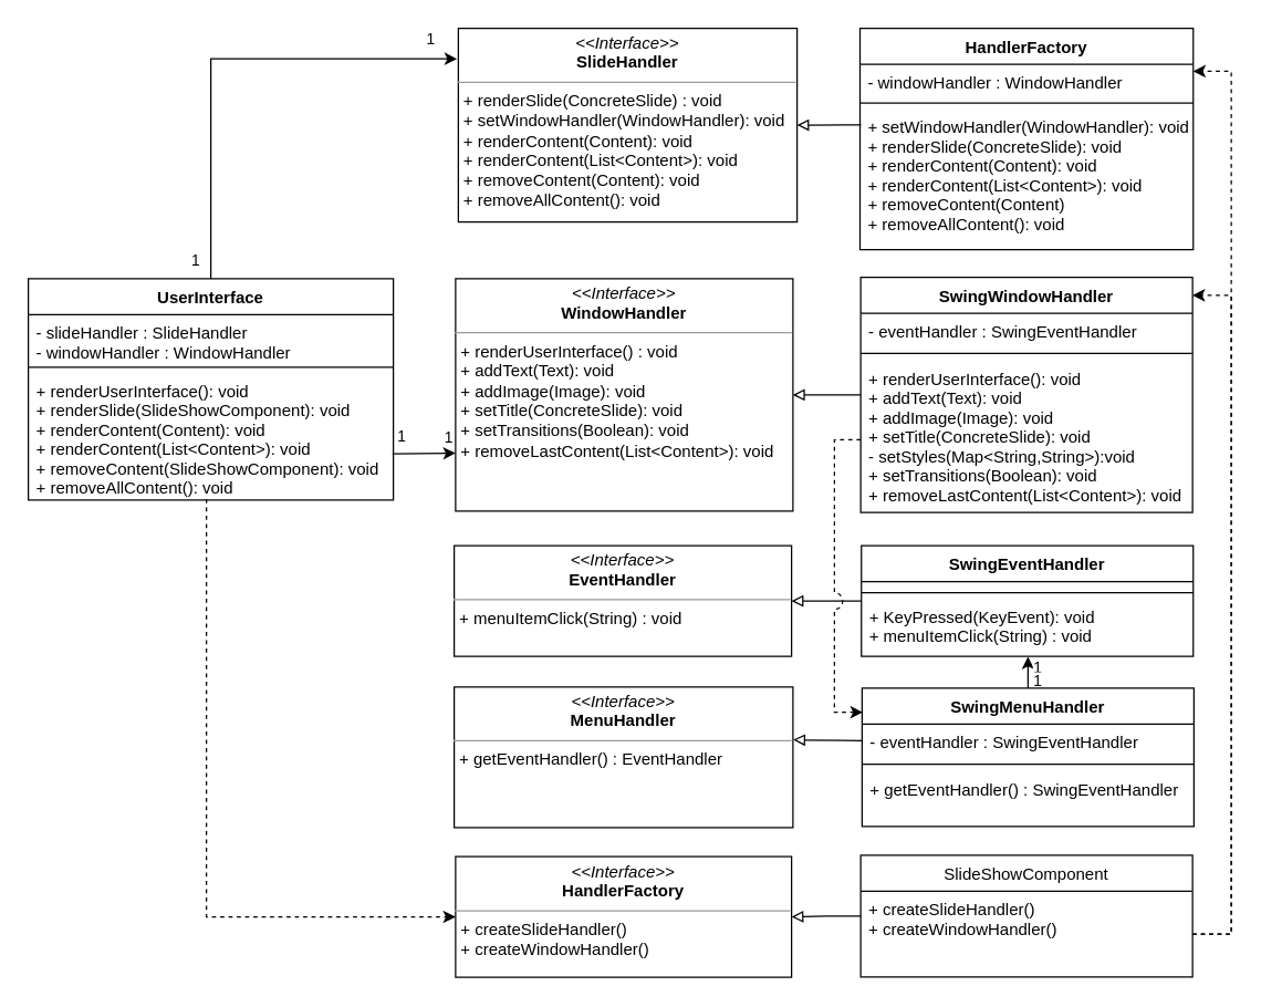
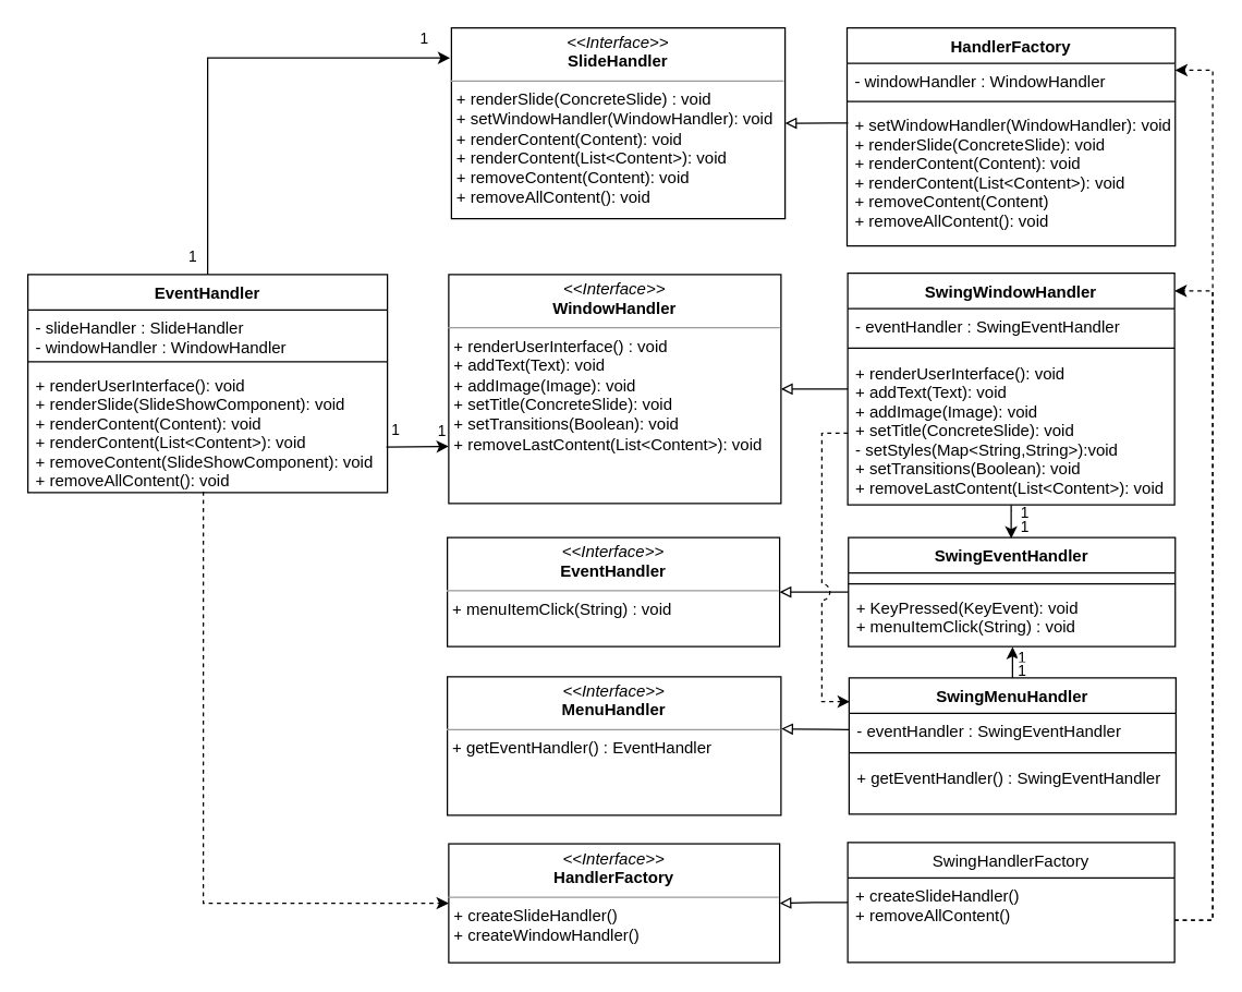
- <mxCell id="6" value="UserInterface" style="swimlane;fontStyle=1;align=center;verticalAlign=top;childLayout=stackLayout;horizontal=1;startSize=26;horizontalStack=0;resizeParent=1;resizeParentMax=0;resizeLast=0;collapsible=1;marginBottom=0;" vertex="1" parent="1"><mxGeometry x="20" y="201" width="264" height="160" as="geometry" /></mxCell>
+ <mxCell id="6" value="EventHandler" style="swimlane;fontStyle=1;align=center;verticalAlign=top;childLayout=stackLayout;horizontal=1;startSize=26;horizontalStack=0;resizeParent=1;resizeParentMax=0;resizeLast=0;collapsible=1;marginBottom=0;" vertex="1" parent="1"><mxGeometry x="20" y="201" width="264" height="160" as="geometry" /></mxCell>
+ <mxCell id="16" style="edgeStyle=orthogonalEdgeStyle;rounded=0;orthogonalLoop=1;jettySize=auto;html=1;entryX=0.498;entryY=0.008;entryDx=0;entryDy=0;entryPerimeter=0;" edge="1" parent="1" source="19" target="11"><mxGeometry relative="1" as="geometry" /></mxCell>
+ <mxCell id="17" value="1" style="edgeLabel;html=1;align=center;verticalAlign=middle;resizable=0;points=[];" vertex="1" connectable="0" parent="16"><mxGeometry x="-0.859" relative="1" as="geometry"><mxPoint x="9" y="1" as="offset" /></mxGeometry></mxCell>
+ <mxCell id="18" value="1" style="edgeLabel;html=1;align=center;verticalAlign=middle;resizable=0;points=[];" vertex="1" connectable="0" parent="16"><mxGeometry x="0.704" y="2" relative="1" as="geometry"><mxPoint x="7" as="offset" /></mxGeometry></mxCell>
- <mxCell id="27" value="SlideShowComponent" style="swimlane;fontStyle=0;childLayout=stackLayout;horizontal=1;startSize=26;fillColor=none;horizontalStack=0;resizeParent=1;resizeParentMax=0;resizeLast=0;collapsible=1;marginBottom=0;" vertex="1" parent="1"><mxGeometry x="622" y="617.75" width="240" height="88" as="geometry" /></mxCell>
+ <mxCell id="27" value="SwingHandlerFactory" style="swimlane;fontStyle=0;childLayout=stackLayout;horizontal=1;startSize=26;fillColor=none;horizontalStack=0;resizeParent=1;resizeParentMax=0;resizeLast=0;collapsible=1;marginBottom=0;" vertex="1" parent="1"><mxGeometry x="622" y="617.75" width="240" height="88" as="geometry" /></mxCell>
- <mxCell id="28" value="+ createSlideHandler()&#10;+ createWindowHandler()" style="text;strokeColor=none;fillColor=none;align=left;verticalAlign=top;spacingLeft=4;spacingRight=4;overflow=hidden;rotatable=0;points=[[0,0.5],[1,0.5]];portConstraint=eastwest;" vertex="1" parent="27"><mxGeometry y="26" width="240" height="62" as="geometry" /></mxCell>
+ <mxCell id="28" value="+ createSlideHandler()&#10;+ removeAllContent()" style="text;strokeColor=none;fillColor=none;align=left;verticalAlign=top;spacingLeft=4;spacingRight=4;overflow=hidden;rotatable=0;points=[[0,0.5],[1,0.5]];portConstraint=eastwest;" vertex="1" parent="27"><mxGeometry y="26" width="240" height="62" as="geometry" /></mxCell>
